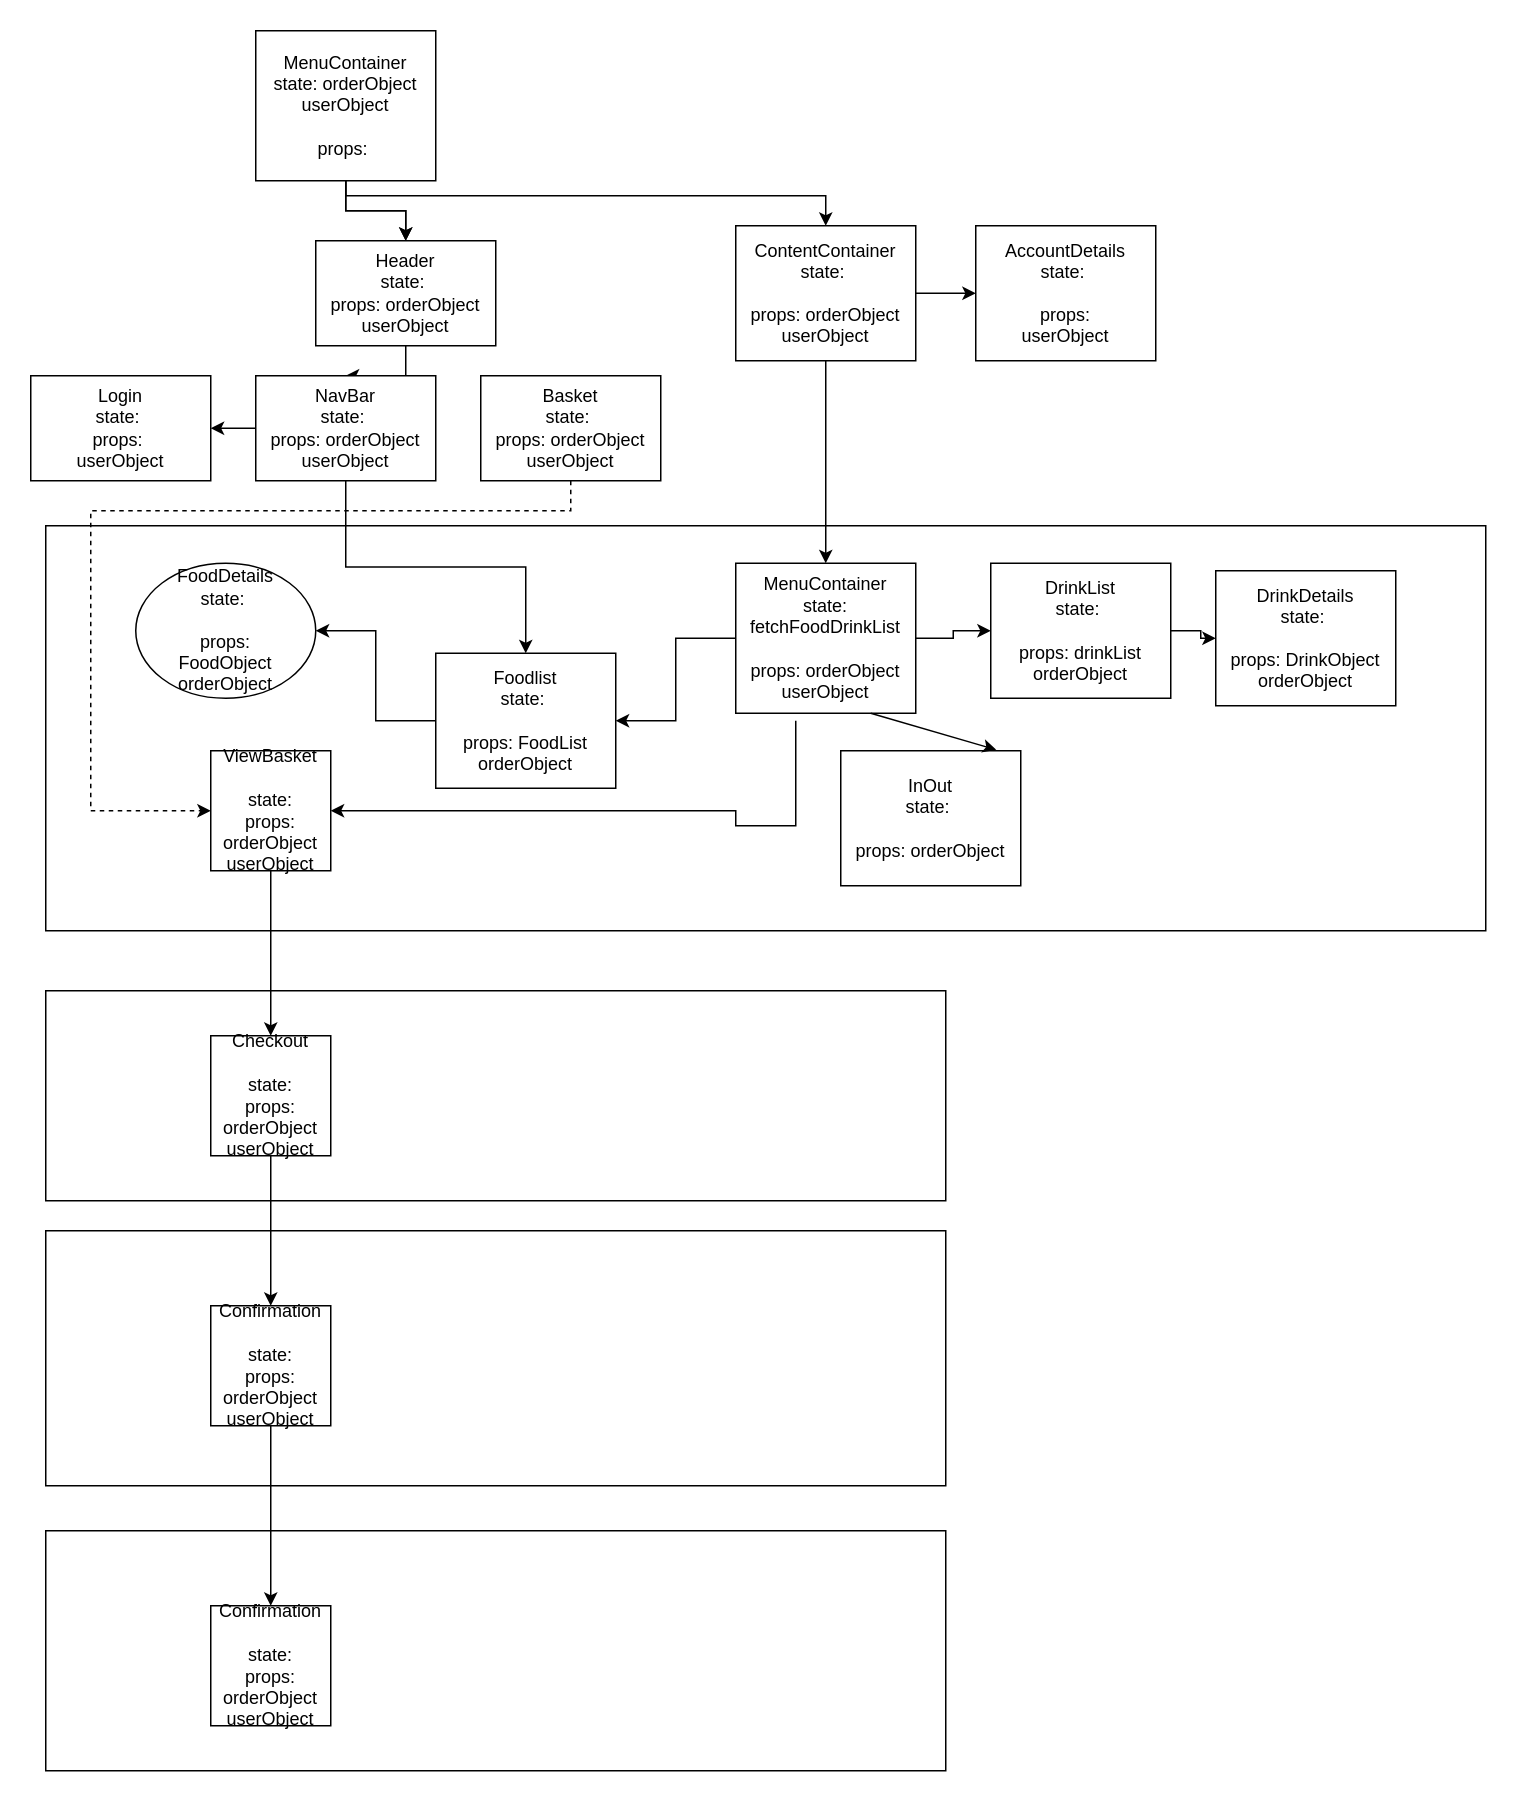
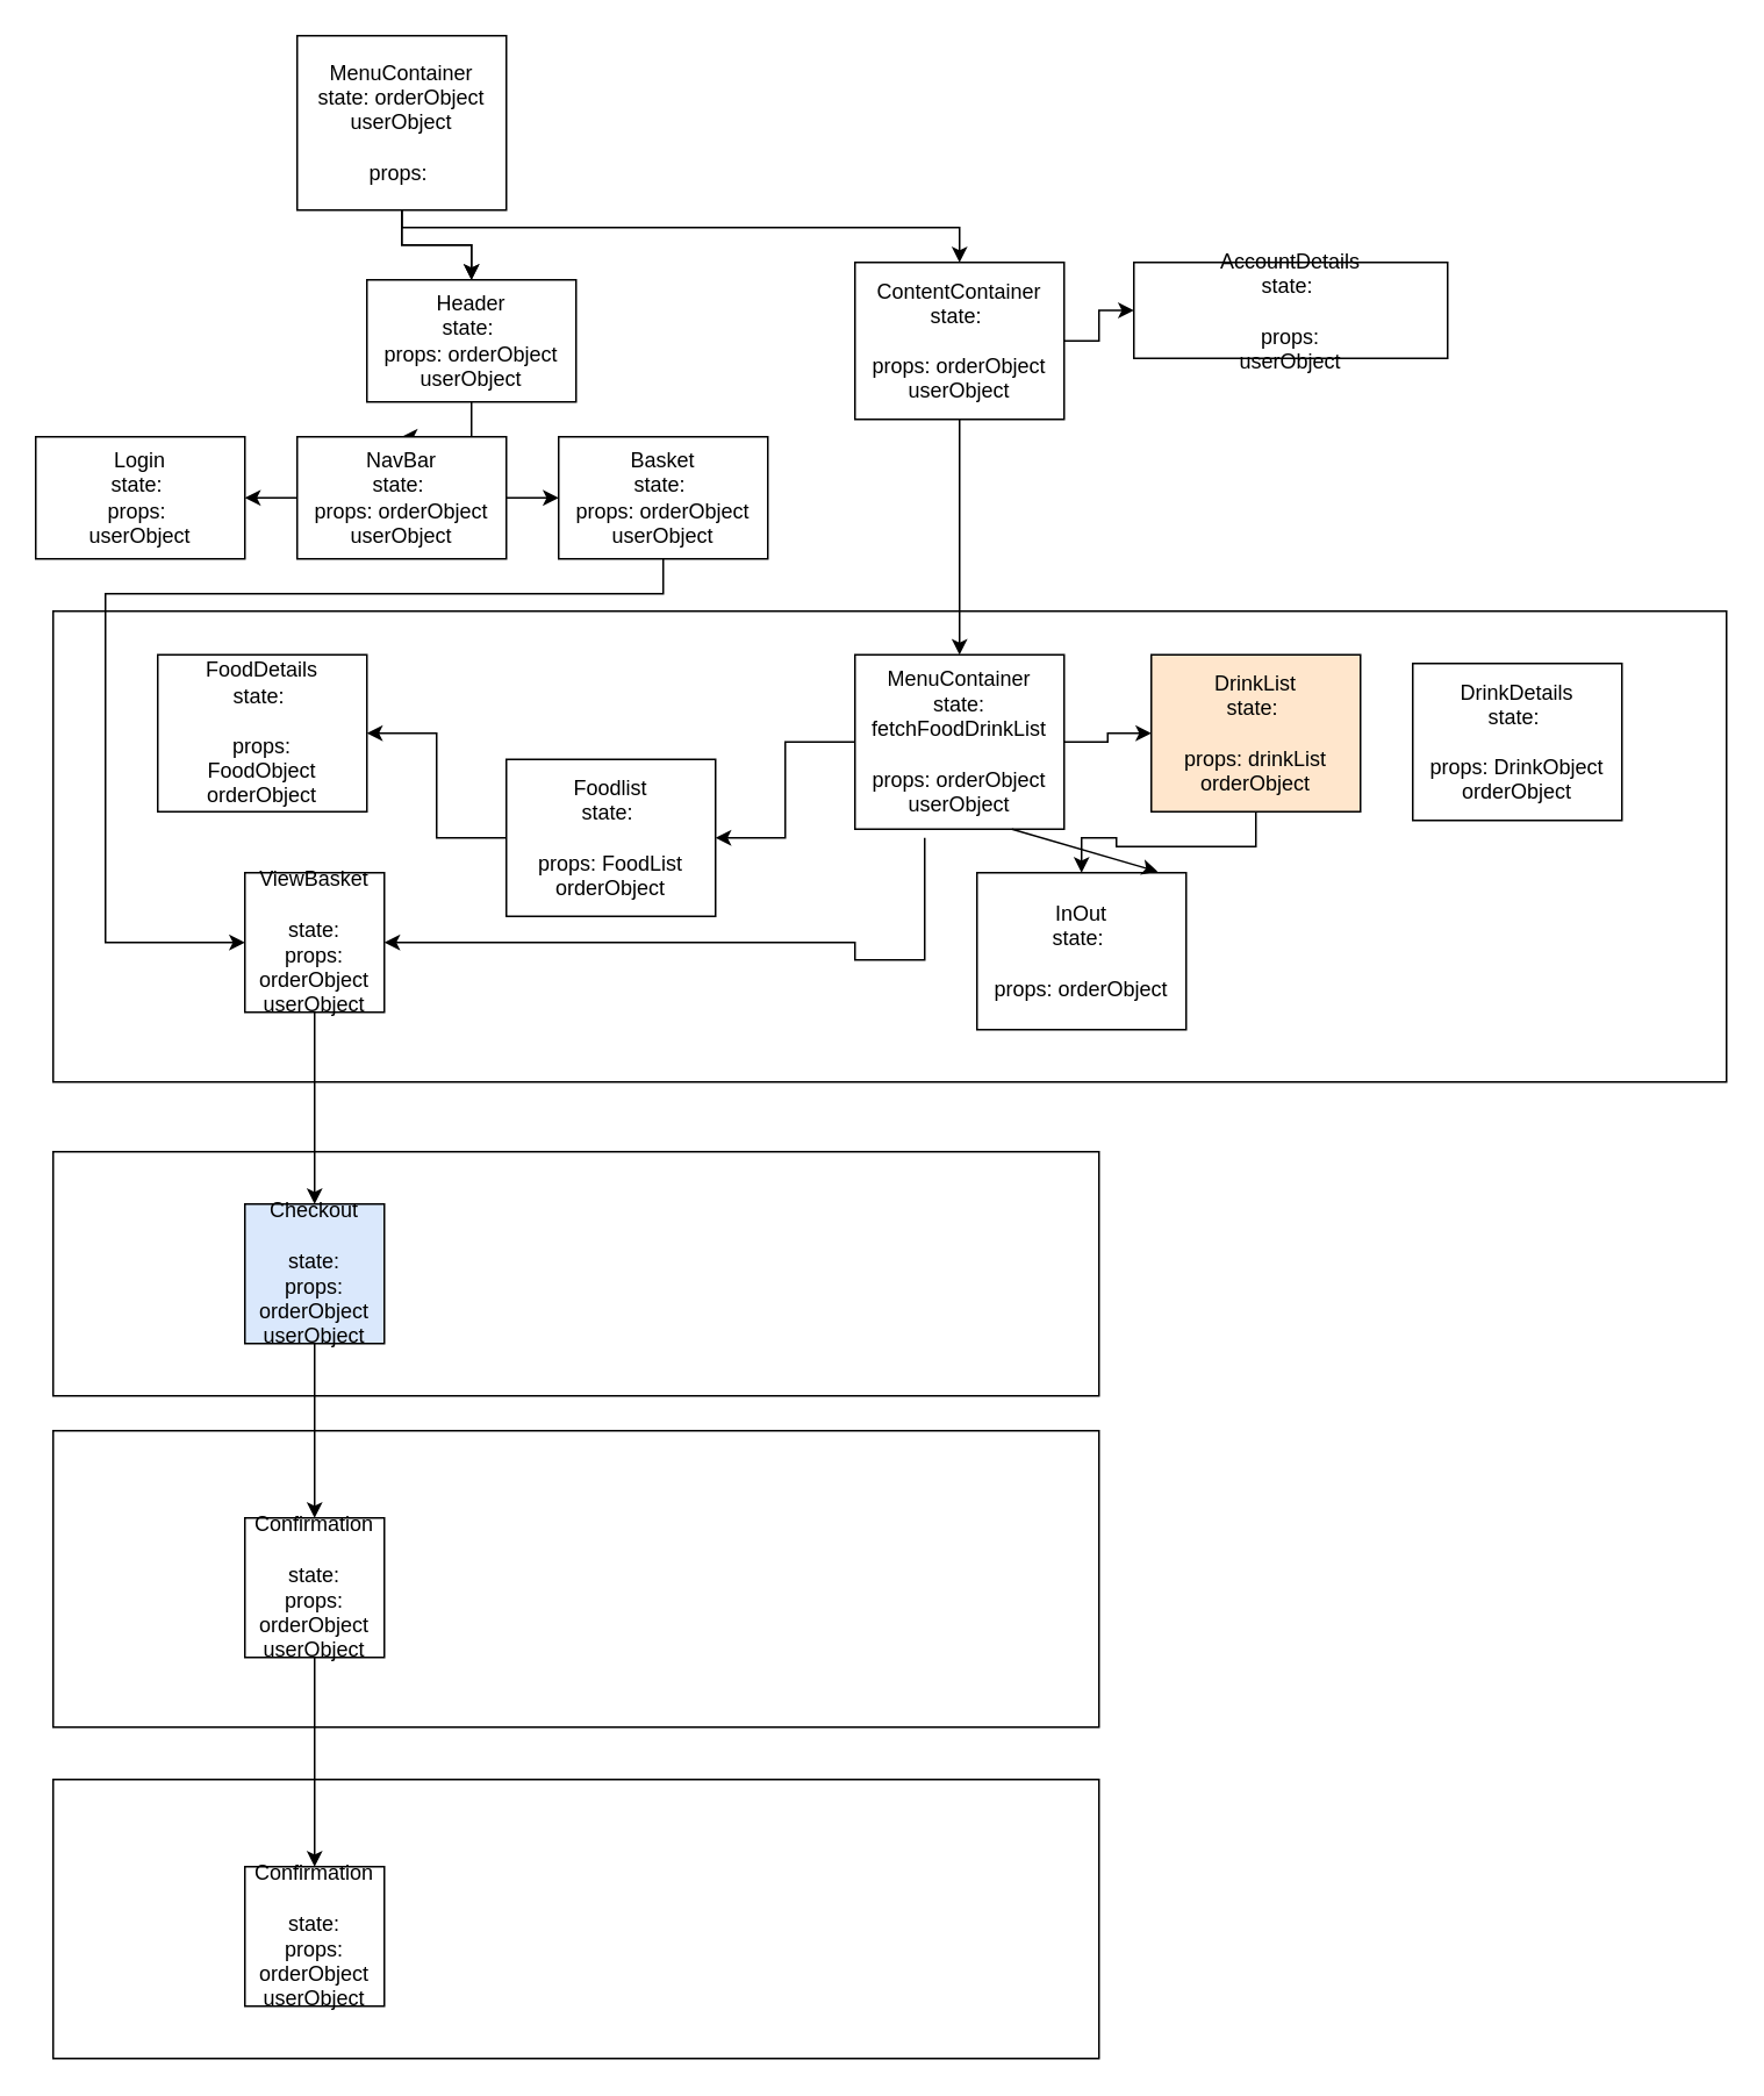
- <mxCell id="24" value="AccountDetails&lt;br&gt;state:&amp;nbsp;&lt;br&gt;&lt;br&gt;props:&lt;br&gt;userObject" style="rounded=0;whiteSpace=wrap;html=1;" vertex="1" parent="1"><mxGeometry x="650" y="150" width="120" height="90" as="geometry" /></mxCell>
+ <mxCell id="24" value="AccountDetails&lt;br&gt;state:&amp;nbsp;&lt;br&gt;&lt;br&gt;props:&lt;br&gt;userObject" style="rounded=0;whiteSpace=wrap;html=1;" vertex="1" parent="1"><mxGeometry x="650" y="150" width="180" height="55" as="geometry" /></mxCell>
- <mxCell id="15" style="edgeStyle=orthogonalEdgeStyle;rounded=0;orthogonalLoop=1;jettySize=auto;html=1;entryX=0;entryY=0.5;entryDx=0;entryDy=0;dashed=1;" edge="1" parent="1" source="16" target="34"><mxGeometry relative="1" as="geometry"><Array as="points"><mxPoint x="380" y="340" /><mxPoint x="60" y="340" /><mxPoint x="60" y="540" /></Array></mxGeometry></mxCell>
+ <mxCell id="15" style="edgeStyle=orthogonalEdgeStyle;rounded=0;orthogonalLoop=1;jettySize=auto;html=1;entryX=0;entryY=0.5;entryDx=0;entryDy=0;" edge="1" parent="1" source="16" target="34"><mxGeometry relative="1" as="geometry"><Array as="points"><mxPoint x="380" y="340" /><mxPoint x="60" y="340" /><mxPoint x="60" y="540" /></Array></mxGeometry></mxCell>
- <mxCell id="12" value="" style="edgeStyle=orthogonalEdgeStyle;rounded=0;orthogonalLoop=1;jettySize=auto;html=1;" edge="1" parent="1" source="14" target="27"><mxGeometry relative="1" as="geometry" /></mxCell>
+ <mxCell id="12" value="" style="edgeStyle=orthogonalEdgeStyle;rounded=0;orthogonalLoop=1;jettySize=auto;html=1;" edge="1" parent="1" source="14" target="16"><mxGeometry relative="1" as="geometry" /></mxCell>
- <mxCell id="32" value="FoodDetails&lt;br&gt;state:&amp;nbsp;&lt;br&gt;&lt;br&gt;props: &lt;br&gt;FoodObject&lt;br&gt;orderObject" style="ellipse;whiteSpace=wrap;html=1;" vertex="1" parent="1"><mxGeometry x="90" y="375" width="120" height="90" as="geometry" /></mxCell>
+ <mxCell id="32" value="FoodDetails&lt;br&gt;state:&amp;nbsp;&lt;br&gt;&lt;br&gt;props: &lt;br&gt;FoodObject&lt;br&gt;orderObject" style="rounded=0;whiteSpace=wrap;html=1;" vertex="1" parent="1"><mxGeometry x="90" y="375" width="120" height="90" as="geometry" /></mxCell>
- <mxCell id="29" value="DrinkList&lt;br&gt;state:&amp;nbsp;&lt;br&gt;&lt;br&gt;props: drinkList&lt;br&gt;orderObject" style="rounded=0;whiteSpace=wrap;html=1;" vertex="1" parent="1"><mxGeometry x="660" y="375" width="120" height="90" as="geometry" /></mxCell>
+ <mxCell id="29" value="DrinkList&lt;br&gt;state:&amp;nbsp;&lt;br&gt;&lt;br&gt;props: drinkList&lt;br&gt;orderObject" style="rounded=0;whiteSpace=wrap;html=1;fillColor=#ffe6cc;" vertex="1" parent="1"><mxGeometry x="660" y="375" width="120" height="90" as="geometry" /></mxCell>
- <mxCell id="28" value="" style="edgeStyle=orthogonalEdgeStyle;rounded=0;orthogonalLoop=1;jettySize=auto;html=1;" edge="1" parent="1" source="29" target="35"><mxGeometry relative="1" as="geometry" /></mxCell>
+ <mxCell id="28" value="" style="edgeStyle=orthogonalEdgeStyle;rounded=0;orthogonalLoop=1;jettySize=auto;html=1;" edge="1" parent="1" source="29" target="25"><mxGeometry relative="1" as="geometry" /></mxCell>
- <mxCell id="37" value="Checkout&lt;br&gt;&lt;br&gt;state:&lt;br&gt;props: orderObject&lt;br&gt;userObject" style="whiteSpace=wrap;html=1;aspect=fixed;" vertex="1" parent="1"><mxGeometry x="140" y="690" width="80" height="80" as="geometry" /></mxCell>
+ <mxCell id="37" value="Checkout&lt;br&gt;&lt;br&gt;state:&lt;br&gt;props: orderObject&lt;br&gt;userObject" style="whiteSpace=wrap;html=1;aspect=fixed;fillColor=#dae8fc;" vertex="1" parent="1"><mxGeometry x="140" y="690" width="80" height="80" as="geometry" /></mxCell>
